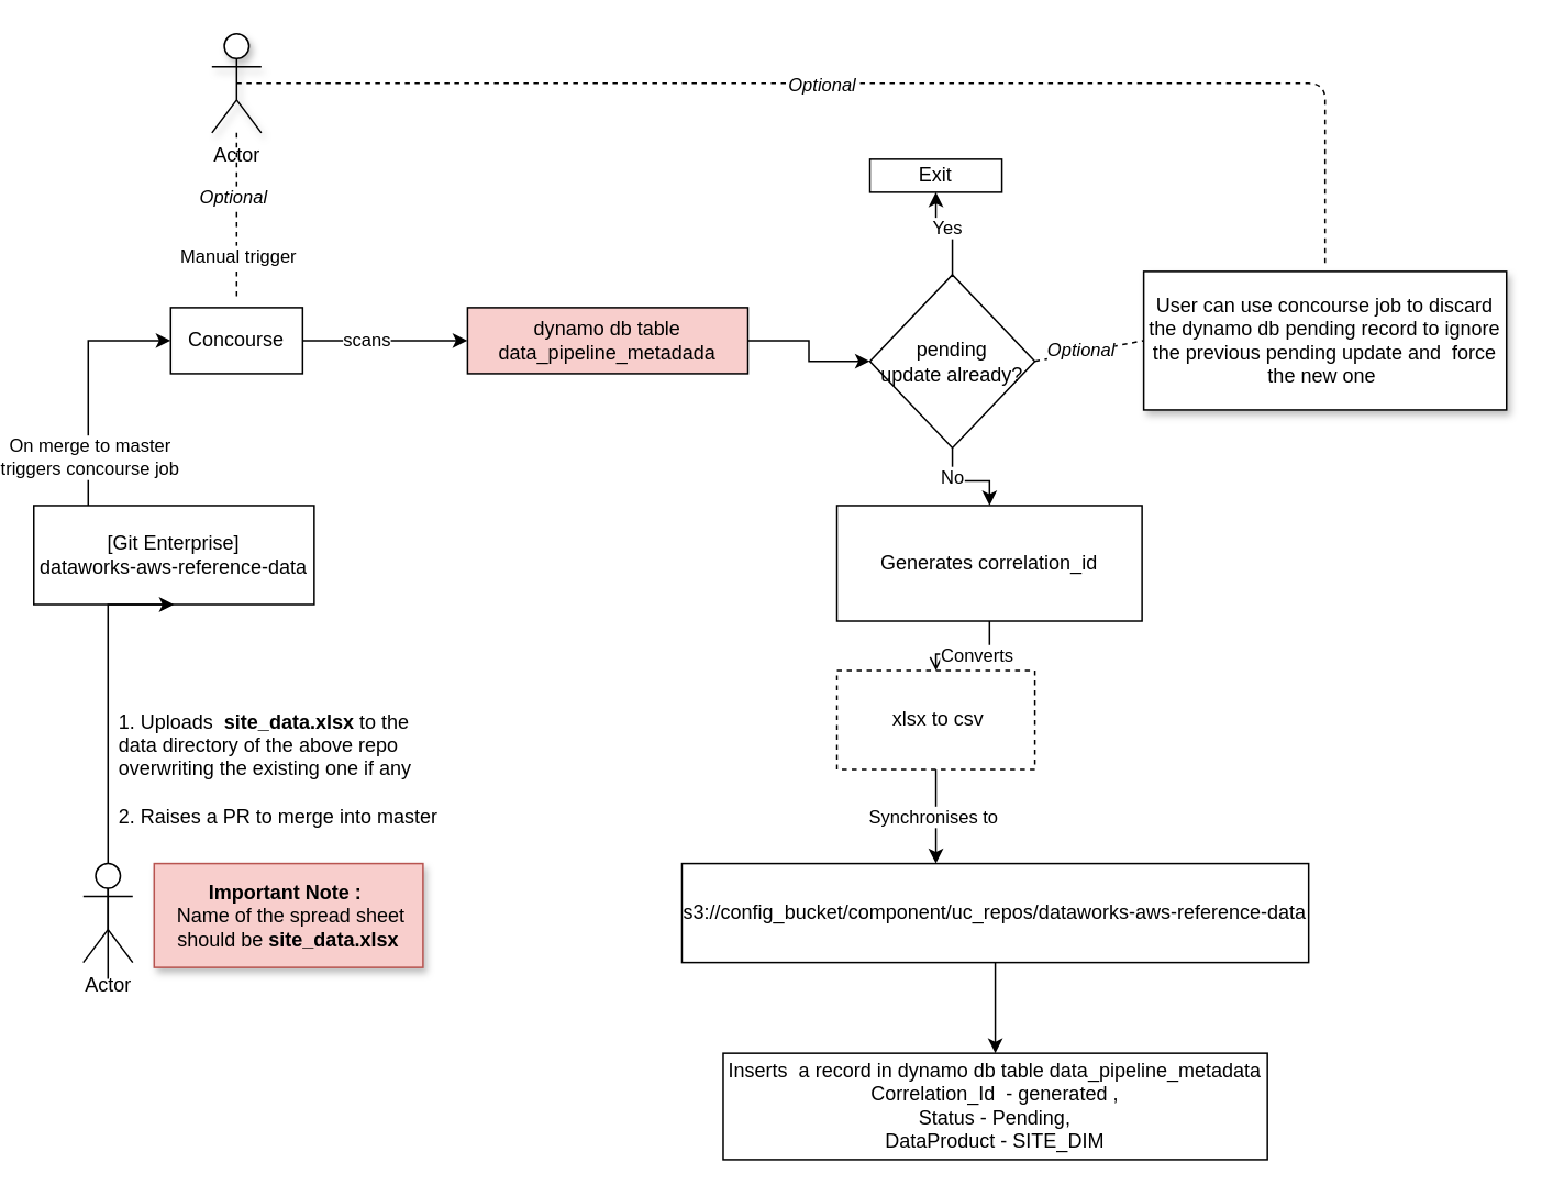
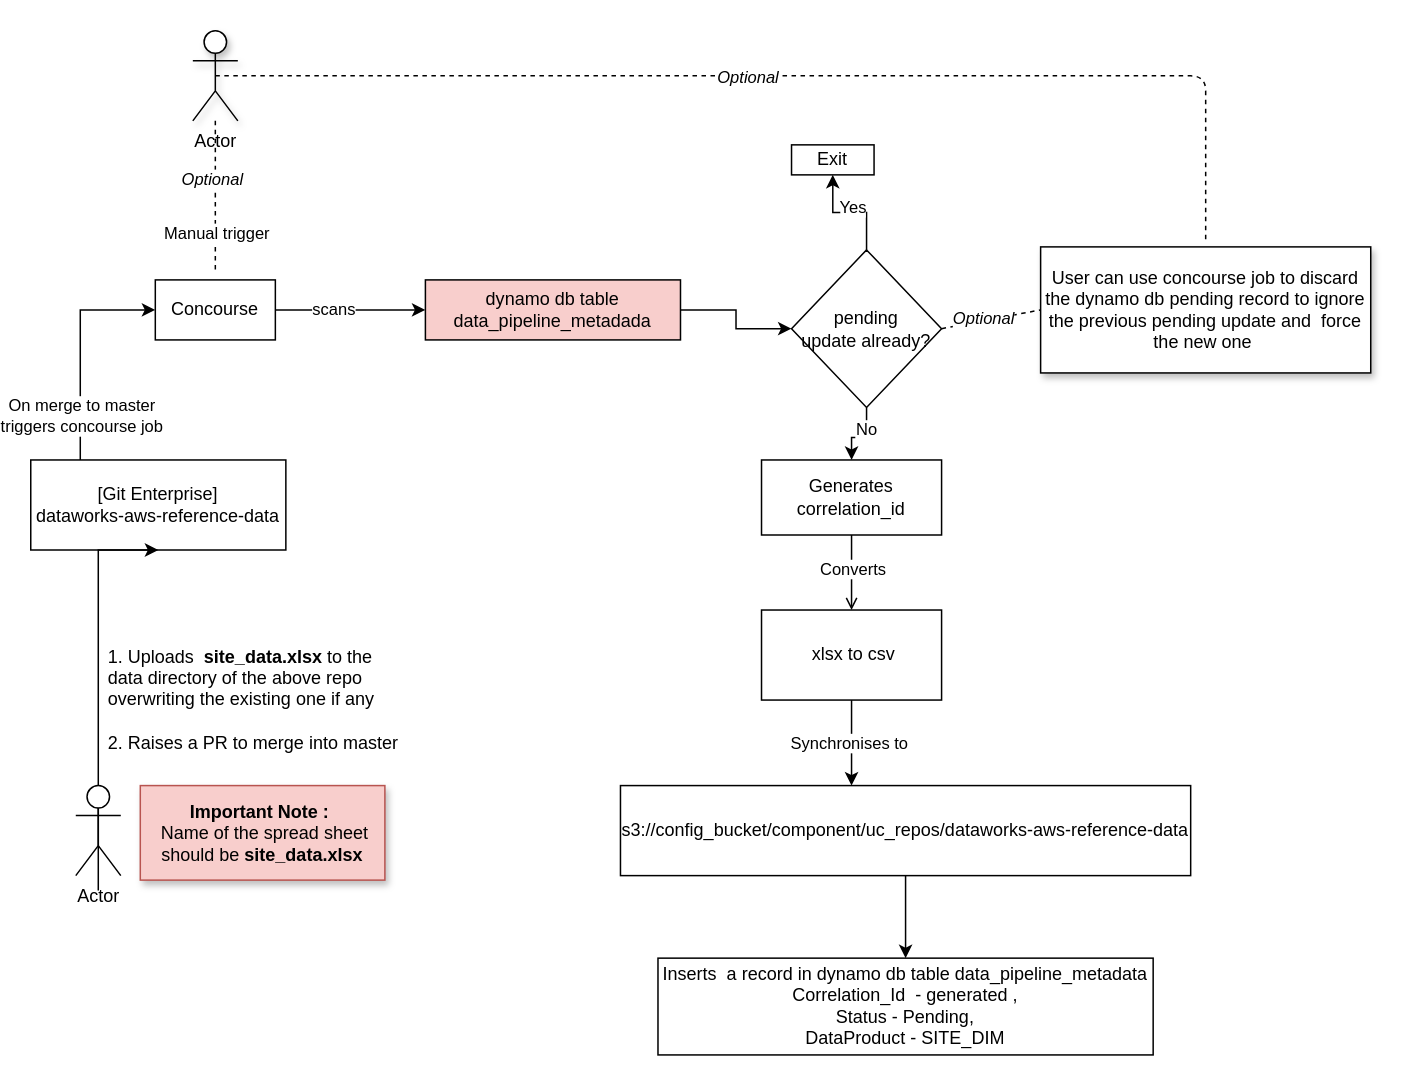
- <mxCell id="10" value="Exit" style="rounded=0;whiteSpace=wrap;html=1;" parent="1" vertex="1"><mxGeometry x="527" y="96" width="80" height="20" as="geometry" /></mxCell>
+ <mxCell id="10" value="Exit" style="rounded=0;whiteSpace=wrap;html=1;" parent="1" vertex="1"><mxGeometry x="527" y="96" width="55" height="20" as="geometry" /></mxCell>
- <mxCell id="23" value="Generates correlation_id" style="rounded=0;whiteSpace=wrap;html=1;" parent="1" vertex="1"><mxGeometry x="507" y="306" width="185" height="70" as="geometry" /></mxCell>
+ <mxCell id="23" value="Generates correlation_id" style="rounded=0;whiteSpace=wrap;html=1;" parent="1" vertex="1"><mxGeometry x="507" y="306" width="120" height="50" as="geometry" /></mxCell>
- <mxCell id="25" value="&amp;nbsp;xlsx to csv" style="rounded=0;whiteSpace=wrap;html=1;dashed=1;" parent="1" vertex="1"><mxGeometry x="507" y="406" width="120" height="60" as="geometry" /></mxCell>
+ <mxCell id="25" value="&amp;nbsp;xlsx to csv" style="rounded=0;whiteSpace=wrap;html=1;" parent="1" vertex="1"><mxGeometry x="507" y="406" width="120" height="60" as="geometry" /></mxCell>
